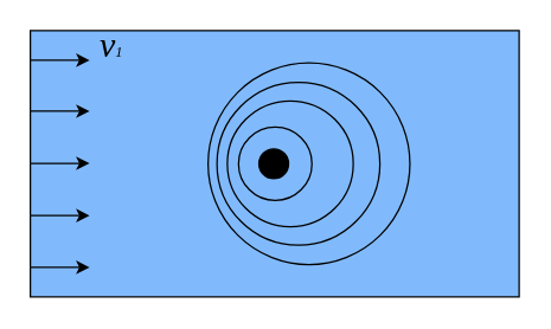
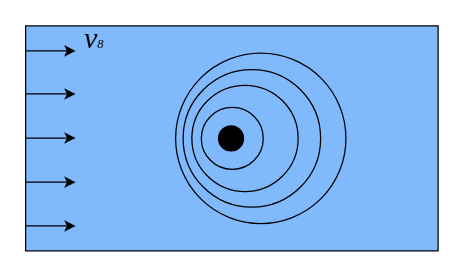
- <mxCell id="13" value="&lt;p&gt;&lt;i&gt;&lt;font face=&quot;Verdana&quot;&gt;&lt;span style=&quot;font-size: 24px&quot;&gt;v&lt;/span&gt;&lt;font style=&quot;font-size: 10px&quot;&gt;1&lt;/font&gt;&lt;/font&gt;&lt;/i&gt;&lt;/p&gt;" style="text;html=1;strokeColor=none;fillColor=none;align=center;verticalAlign=middle;whiteSpace=wrap;rounded=0;" parent="1" vertex="1"><mxGeometry x="60" y="20" width="30" height="20" as="geometry" /></mxCell>
+ <mxCell id="13" value="&lt;p&gt;&lt;i&gt;&lt;font face=&quot;Verdana&quot;&gt;&lt;span style=&quot;font-size: 24px&quot;&gt;v&lt;/span&gt;&lt;font style=&quot;font-size: 10px&quot;&gt;8&lt;/font&gt;&lt;/font&gt;&lt;/i&gt;&lt;/p&gt;" style="text;html=1;strokeColor=none;fillColor=none;align=center;verticalAlign=middle;whiteSpace=wrap;rounded=0;" parent="1" vertex="1"><mxGeometry x="60" y="20" width="30" height="20" as="geometry" /></mxCell>
